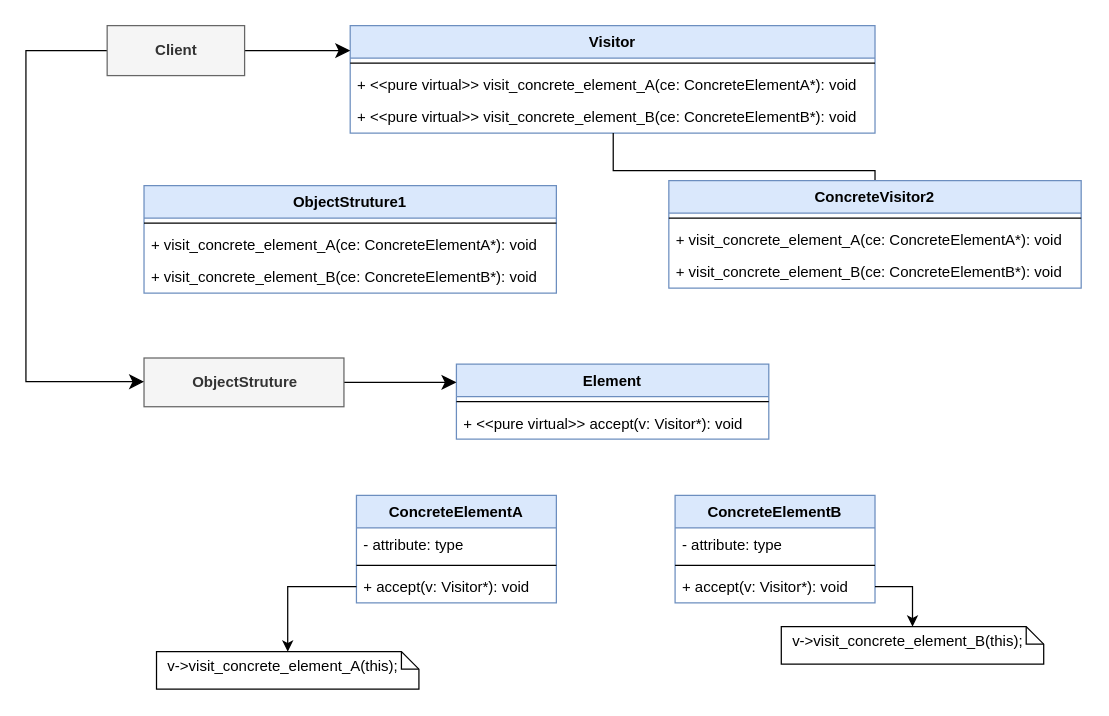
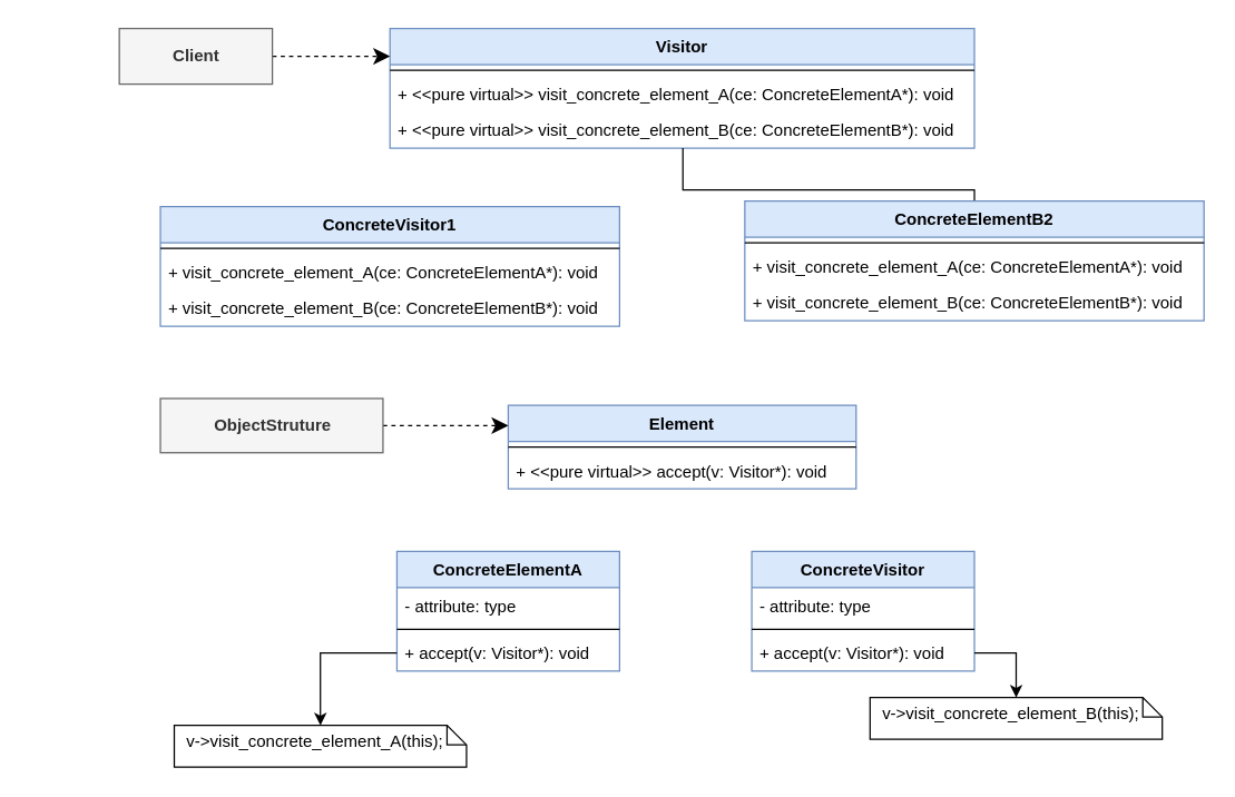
- <mxCell id="30" style="edgeStyle=orthogonalEdgeStyle;rounded=0;orthogonalLoop=1;jettySize=auto;html=1;endArrow=classic;endFill=1;endSize=9;" edge="1" parent="1" source="32" target="2"><mxGeometry relative="1" as="geometry"><Array as="points"><mxPoint x="220" y="40" /><mxPoint x="220" y="40" /></Array></mxGeometry></mxCell>
+ <mxCell id="30" style="edgeStyle=orthogonalEdgeStyle;rounded=0;orthogonalLoop=1;jettySize=auto;html=1;endArrow=classic;endFill=1;endSize=9;dashed=1;" edge="1" parent="1" source="32" target="2"><mxGeometry relative="1" as="geometry"><Array as="points"><mxPoint x="220" y="40" /><mxPoint x="220" y="40" /></Array></mxGeometry></mxCell>
- <mxCell id="14" value="ConcreteVisitor2" style="swimlane;fontStyle=1;align=center;verticalAlign=top;childLayout=stackLayout;horizontal=1;startSize=26;horizontalStack=0;resizeParent=1;resizeParentMax=0;resizeLast=0;collapsible=1;marginBottom=0;fillColor=#dae8fc;strokeColor=#6c8ebf;" vertex="1" parent="1"><mxGeometry x="534.5" y="144" width="330" height="86" as="geometry" /></mxCell>
+ <mxCell id="14" value="ConcreteElementB2" style="swimlane;fontStyle=1;align=center;verticalAlign=top;childLayout=stackLayout;horizontal=1;startSize=26;horizontalStack=0;resizeParent=1;resizeParentMax=0;resizeLast=0;collapsible=1;marginBottom=0;fillColor=#dae8fc;strokeColor=#6c8ebf;" vertex="1" parent="1"><mxGeometry x="534.5" y="144" width="330" height="86" as="geometry" /></mxCell>
- <mxCell id="6" value="ObjectStruture1" style="swimlane;fontStyle=1;align=center;verticalAlign=top;childLayout=stackLayout;horizontal=1;startSize=26;horizontalStack=0;resizeParent=1;resizeParentMax=0;resizeLast=0;collapsible=1;marginBottom=0;fillColor=#dae8fc;strokeColor=#6c8ebf;" vertex="1" parent="1"><mxGeometry x="114.5" y="148" width="330" height="86" as="geometry" /></mxCell>
+ <mxCell id="6" value="ConcreteVisitor1" style="swimlane;fontStyle=1;align=center;verticalAlign=top;childLayout=stackLayout;horizontal=1;startSize=26;horizontalStack=0;resizeParent=1;resizeParentMax=0;resizeLast=0;collapsible=1;marginBottom=0;fillColor=#dae8fc;strokeColor=#6c8ebf;" vertex="1" parent="1"><mxGeometry x="114.5" y="148" width="330" height="86" as="geometry" /></mxCell>
- <mxCell id="31" style="edgeStyle=orthogonalEdgeStyle;rounded=0;orthogonalLoop=1;jettySize=auto;html=1;endArrow=classic;endFill=1;endSize=9;" edge="1" parent="1" source="32" target="29"><mxGeometry relative="1" as="geometry"><Array as="points"><mxPoint x="20" y="305" /></Array></mxGeometry></mxCell>
- <mxCell id="28" style="edgeStyle=orthogonalEdgeStyle;rounded=0;orthogonalLoop=1;jettySize=auto;html=1;endArrow=classic;endFill=1;endSize=9;" edge="1" parent="1" source="29" target="10"><mxGeometry relative="1" as="geometry"><Array as="points"><mxPoint x="340" y="306" /><mxPoint x="340" y="306" /></Array></mxGeometry></mxCell>
+ <mxCell id="28" style="edgeStyle=orthogonalEdgeStyle;rounded=0;orthogonalLoop=1;jettySize=auto;html=1;endArrow=classic;endFill=1;endSize=9;dashed=1;" edge="1" parent="1" source="29" target="10"><mxGeometry relative="1" as="geometry"><Array as="points"><mxPoint x="340" y="306" /><mxPoint x="340" y="306" /></Array></mxGeometry></mxCell>
- <mxCell id="22" value="ConcreteElementB" style="swimlane;fontStyle=1;align=center;verticalAlign=top;childLayout=stackLayout;horizontal=1;startSize=26;horizontalStack=0;resizeParent=1;resizeParentMax=0;resizeLast=0;collapsible=1;marginBottom=0;fillColor=#dae8fc;strokeColor=#6c8ebf;" vertex="1" parent="1"><mxGeometry x="539.5" y="396" width="160" height="86" as="geometry" /></mxCell>
+ <mxCell id="22" value="ConcreteVisitor" style="swimlane;fontStyle=1;align=center;verticalAlign=top;childLayout=stackLayout;horizontal=1;startSize=26;horizontalStack=0;resizeParent=1;resizeParentMax=0;resizeLast=0;collapsible=1;marginBottom=0;fillColor=#dae8fc;strokeColor=#6c8ebf;" vertex="1" parent="1"><mxGeometry x="539.5" y="396" width="160" height="86" as="geometry" /></mxCell>
